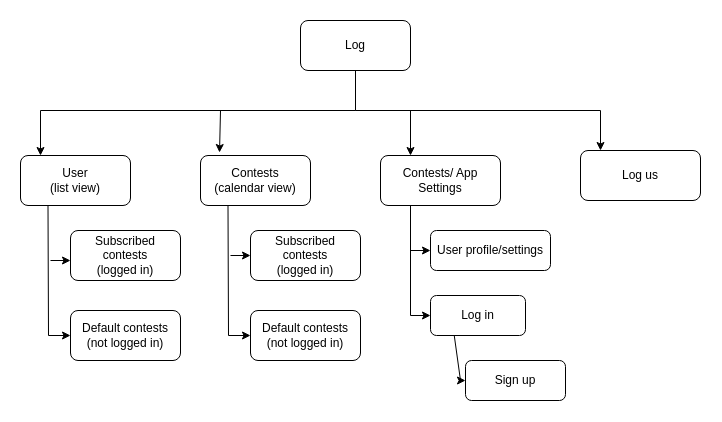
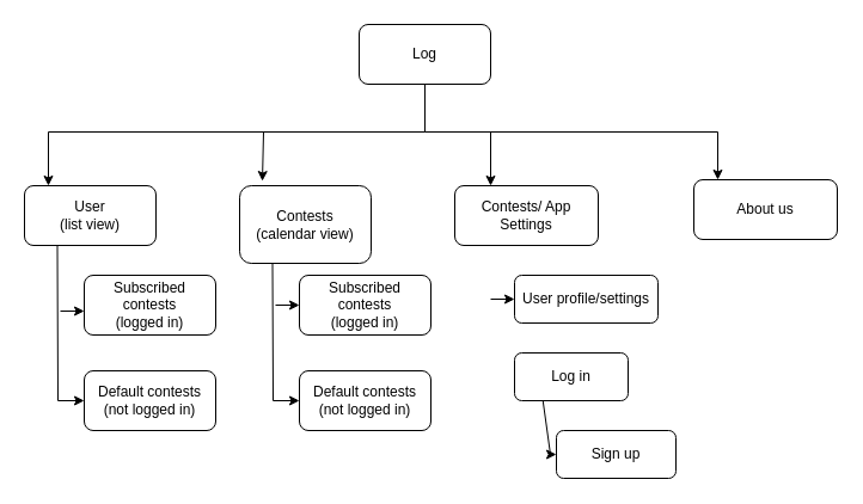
- <mxCell id="10" value="Log us" style="rounded=1;whiteSpace=wrap;html=1;" parent="1" vertex="1"><mxGeometry x="580" y="150" width="120" height="50" as="geometry" /></mxCell>
+ <mxCell id="10" value="About us" style="rounded=1;whiteSpace=wrap;html=1;" parent="1" vertex="1"><mxGeometry x="580" y="150" width="120" height="50" as="geometry" /></mxCell>
- <mxCell id="12" value="Contests&lt;br&gt;(calendar view)" style="rounded=1;whiteSpace=wrap;html=1;" parent="1" vertex="1"><mxGeometry x="200" y="155" width="110" height="50" as="geometry" /></mxCell>
+ <mxCell id="12" value="Contests&lt;br&gt;(calendar view)" style="rounded=1;whiteSpace=wrap;html=1;" parent="1" vertex="1"><mxGeometry x="200" y="155" width="110" height="65" as="geometry" /></mxCell>
- <mxCell id="18" value="" style="endArrow=classic;html=1;rounded=0;exitX=0.25;exitY=1;exitDx=0;exitDy=0;entryX=0;entryY=0.5;entryDx=0;entryDy=0;" parent="1" source="6" target="8" edge="1"><mxGeometry width="50" height="50" relative="1" as="geometry"><mxPoint x="360" y="340" as="sourcePoint" /><mxPoint x="410" y="290" as="targetPoint" /><Array as="points"><mxPoint x="410" y="315" /></Array></mxGeometry></mxCell>
